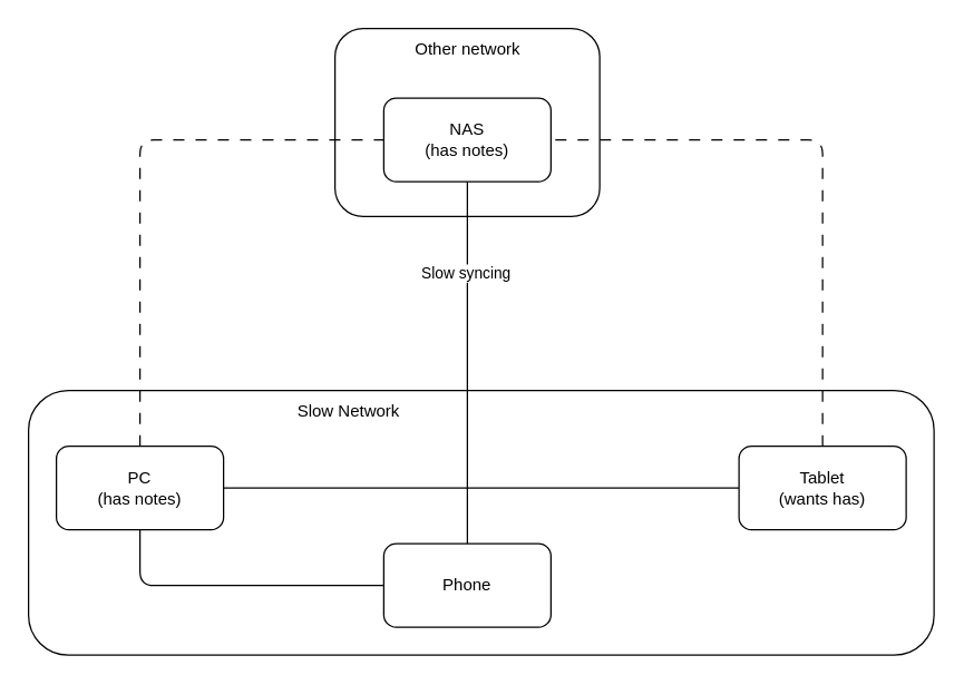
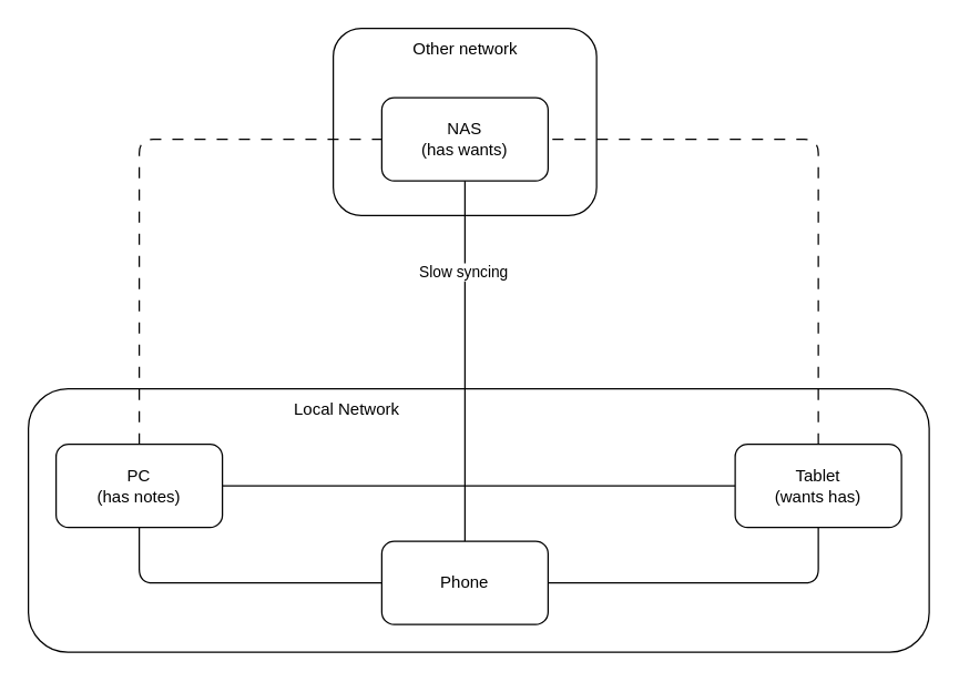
- <mxCell id="4" value="NAS&lt;div&gt;(has notes)&lt;/div&gt;" style="rounded=1;whiteSpace=wrap;html=1;" vertex="1" parent="1"><mxGeometry x="275" y="70" width="120" height="60" as="geometry" /></mxCell>
+ <mxCell id="4" value="NAS&lt;div&gt;(has wants)&lt;/div&gt;" style="rounded=1;whiteSpace=wrap;html=1;" vertex="1" parent="1"><mxGeometry x="275" y="70" width="120" height="60" as="geometry" /></mxCell>
- <mxCell id="15" value="Slow Network" style="text;html=1;align=center;verticalAlign=middle;whiteSpace=wrap;rounded=1;" vertex="1" parent="1"><mxGeometry x="180" y="280" width="140" height="30" as="geometry" /></mxCell>
+ <mxCell id="15" value="Local Network" style="text;html=1;align=center;verticalAlign=middle;whiteSpace=wrap;rounded=1;" vertex="1" parent="1"><mxGeometry x="180" y="280" width="140" height="30" as="geometry" /></mxCell>
+ <mxCell id="9" style="edgeStyle=orthogonalEdgeStyle;rounded=1;orthogonalLoop=1;jettySize=auto;html=1;exitX=1;exitY=0.5;exitDx=0;exitDy=0;entryX=0.5;entryY=1;entryDx=0;entryDy=0;endArrow=none;startFill=0;" edge="1" parent="1" source="12" target="14"><mxGeometry relative="1" as="geometry" /></mxCell>
